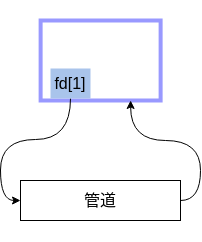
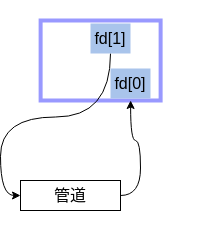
- <mxCell id="4" value="fd[1]" style="rounded=0;whiteSpace=wrap;html=1;strokeColor=none;strokeWidth=1;fontSize=16;fillColor=#A9C4EB;" parent="1" vertex="1"><mxGeometry x="50" y="68" width="40" height="30" as="geometry" /></mxCell>
+ <mxCell id="4" value="fd[1]" style="rounded=0;whiteSpace=wrap;html=1;strokeColor=none;strokeWidth=1;fontSize=16;fillColor=#A9C4EB;" parent="1" vertex="1"><mxGeometry x="90" y="23" width="40" height="30" as="geometry" /></mxCell>
+ <mxCell id="5" value="fd[0]" style="rounded=0;whiteSpace=wrap;html=1;strokeColor=none;strokeWidth=1;fontSize=16;fillColor=#A9C4EB;" parent="1" vertex="1"><mxGeometry x="110" y="68" width="40" height="30" as="geometry" /></mxCell>
- <mxCell id="6" value="管道" style="rounded=0;whiteSpace=wrap;html=1;fontSize=16;" vertex="1" parent="1"><mxGeometry x="20" y="180" width="160" height="40" as="geometry" /></mxCell>
+ <mxCell id="6" value="管道" style="rounded=0;whiteSpace=wrap;html=1;fontSize=16;" vertex="1" parent="1"><mxGeometry x="20" y="180" width="100" height="30" as="geometry" /></mxCell>
